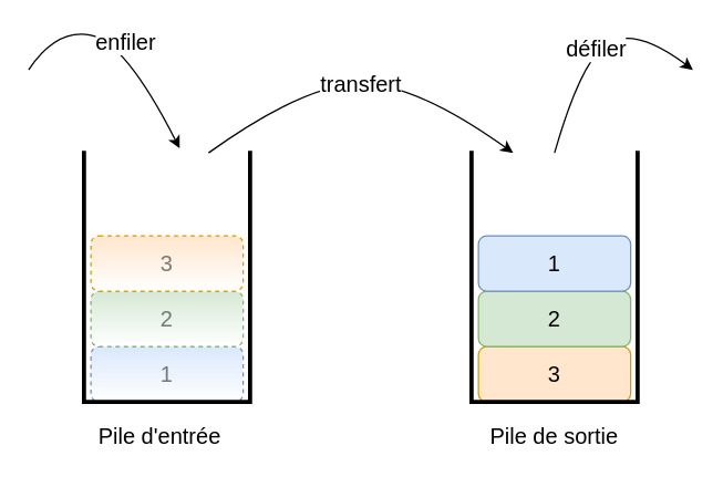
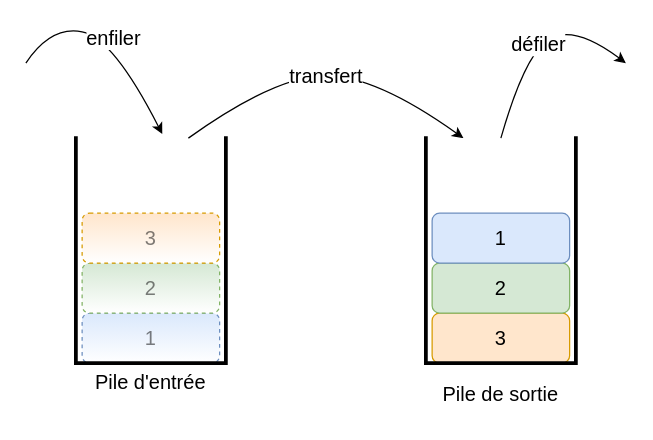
- <mxCell id="2" value="Pile d'entrée" style="text;html=1;strokeColor=none;fillColor=none;align=center;verticalAlign=middle;whiteSpace=wrap;rounded=0;fontSize=16;" vertex="1" parent="1"><mxGeometry x="55" y="300" width="120" height="30" as="geometry" /></mxCell>
+ <mxCell id="2" value="Pile d'entrée" style="text;html=1;strokeColor=none;fillColor=none;align=center;verticalAlign=middle;whiteSpace=wrap;rounded=0;fontSize=16;" vertex="1" parent="1"><mxGeometry x="60" y="290" width="120" height="30" as="geometry" /></mxCell>
